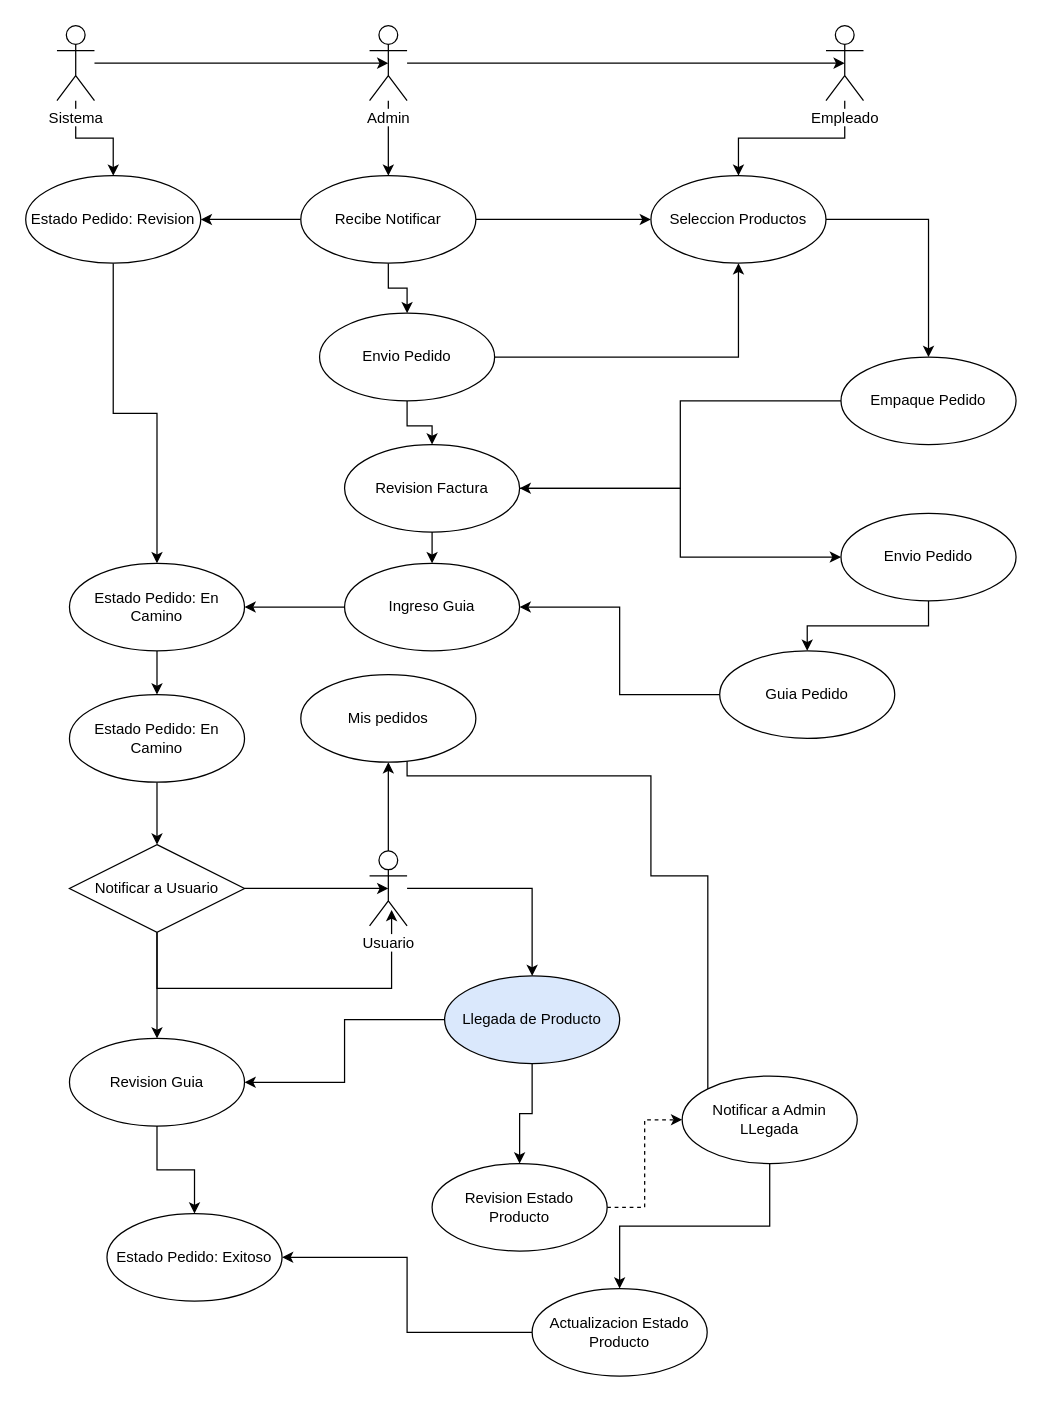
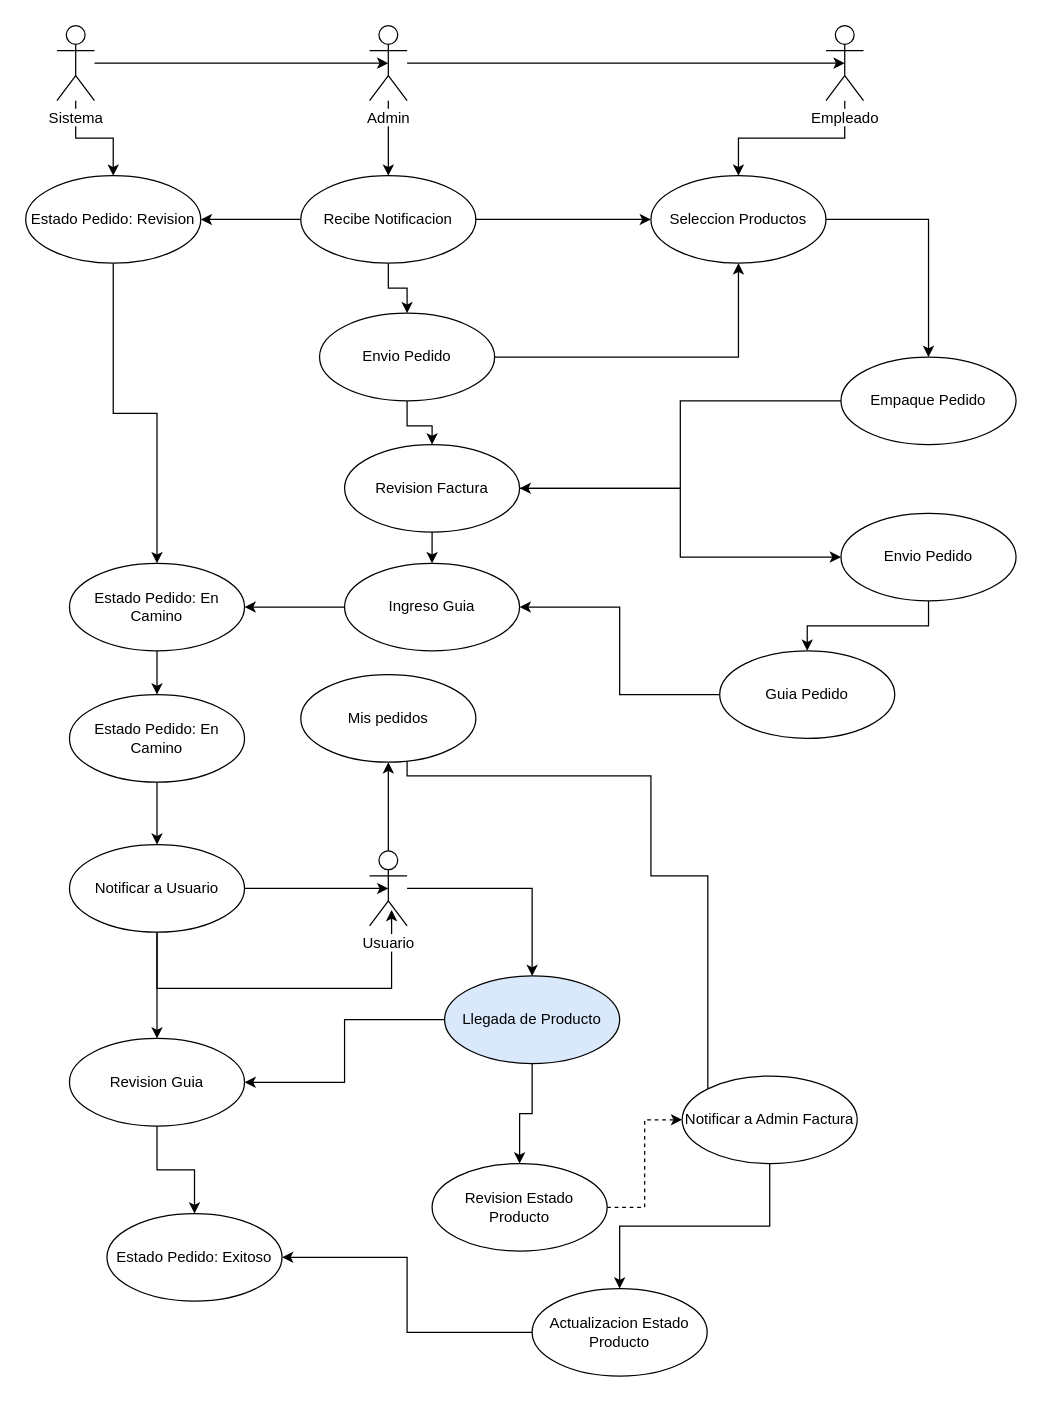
- <mxCell id="11" value="Recibe Notificar" style="ellipse;whiteSpace=wrap;html=1;" parent="1" vertex="1"><mxGeometry x="240" y="140" width="140" height="70" as="geometry" /></mxCell>
+ <mxCell id="11" value="Recibe Notificacion" style="ellipse;whiteSpace=wrap;html=1;" parent="1" vertex="1"><mxGeometry x="240" y="140" width="140" height="70" as="geometry" /></mxCell>
- <mxCell id="38" value="Notificar a Usuario" style="rhombus;whiteSpace=wrap;html=1;" parent="1" vertex="1"><mxGeometry x="55" y="675" width="140" height="70" as="geometry" /></mxCell>
+ <mxCell id="38" value="Notificar a Usuario" style="ellipse;whiteSpace=wrap;html=1;" parent="1" vertex="1"><mxGeometry x="55" y="675" width="140" height="70" as="geometry" /></mxCell>
- <mxCell id="50" value="Notificar a Admin LLegada" style="ellipse;whiteSpace=wrap;html=1;" parent="1" vertex="1"><mxGeometry x="545" y="860" width="140" height="70" as="geometry" /></mxCell>
+ <mxCell id="50" value="Notificar a Admin Factura" style="ellipse;whiteSpace=wrap;html=1;" parent="1" vertex="1"><mxGeometry x="545" y="860" width="140" height="70" as="geometry" /></mxCell>
